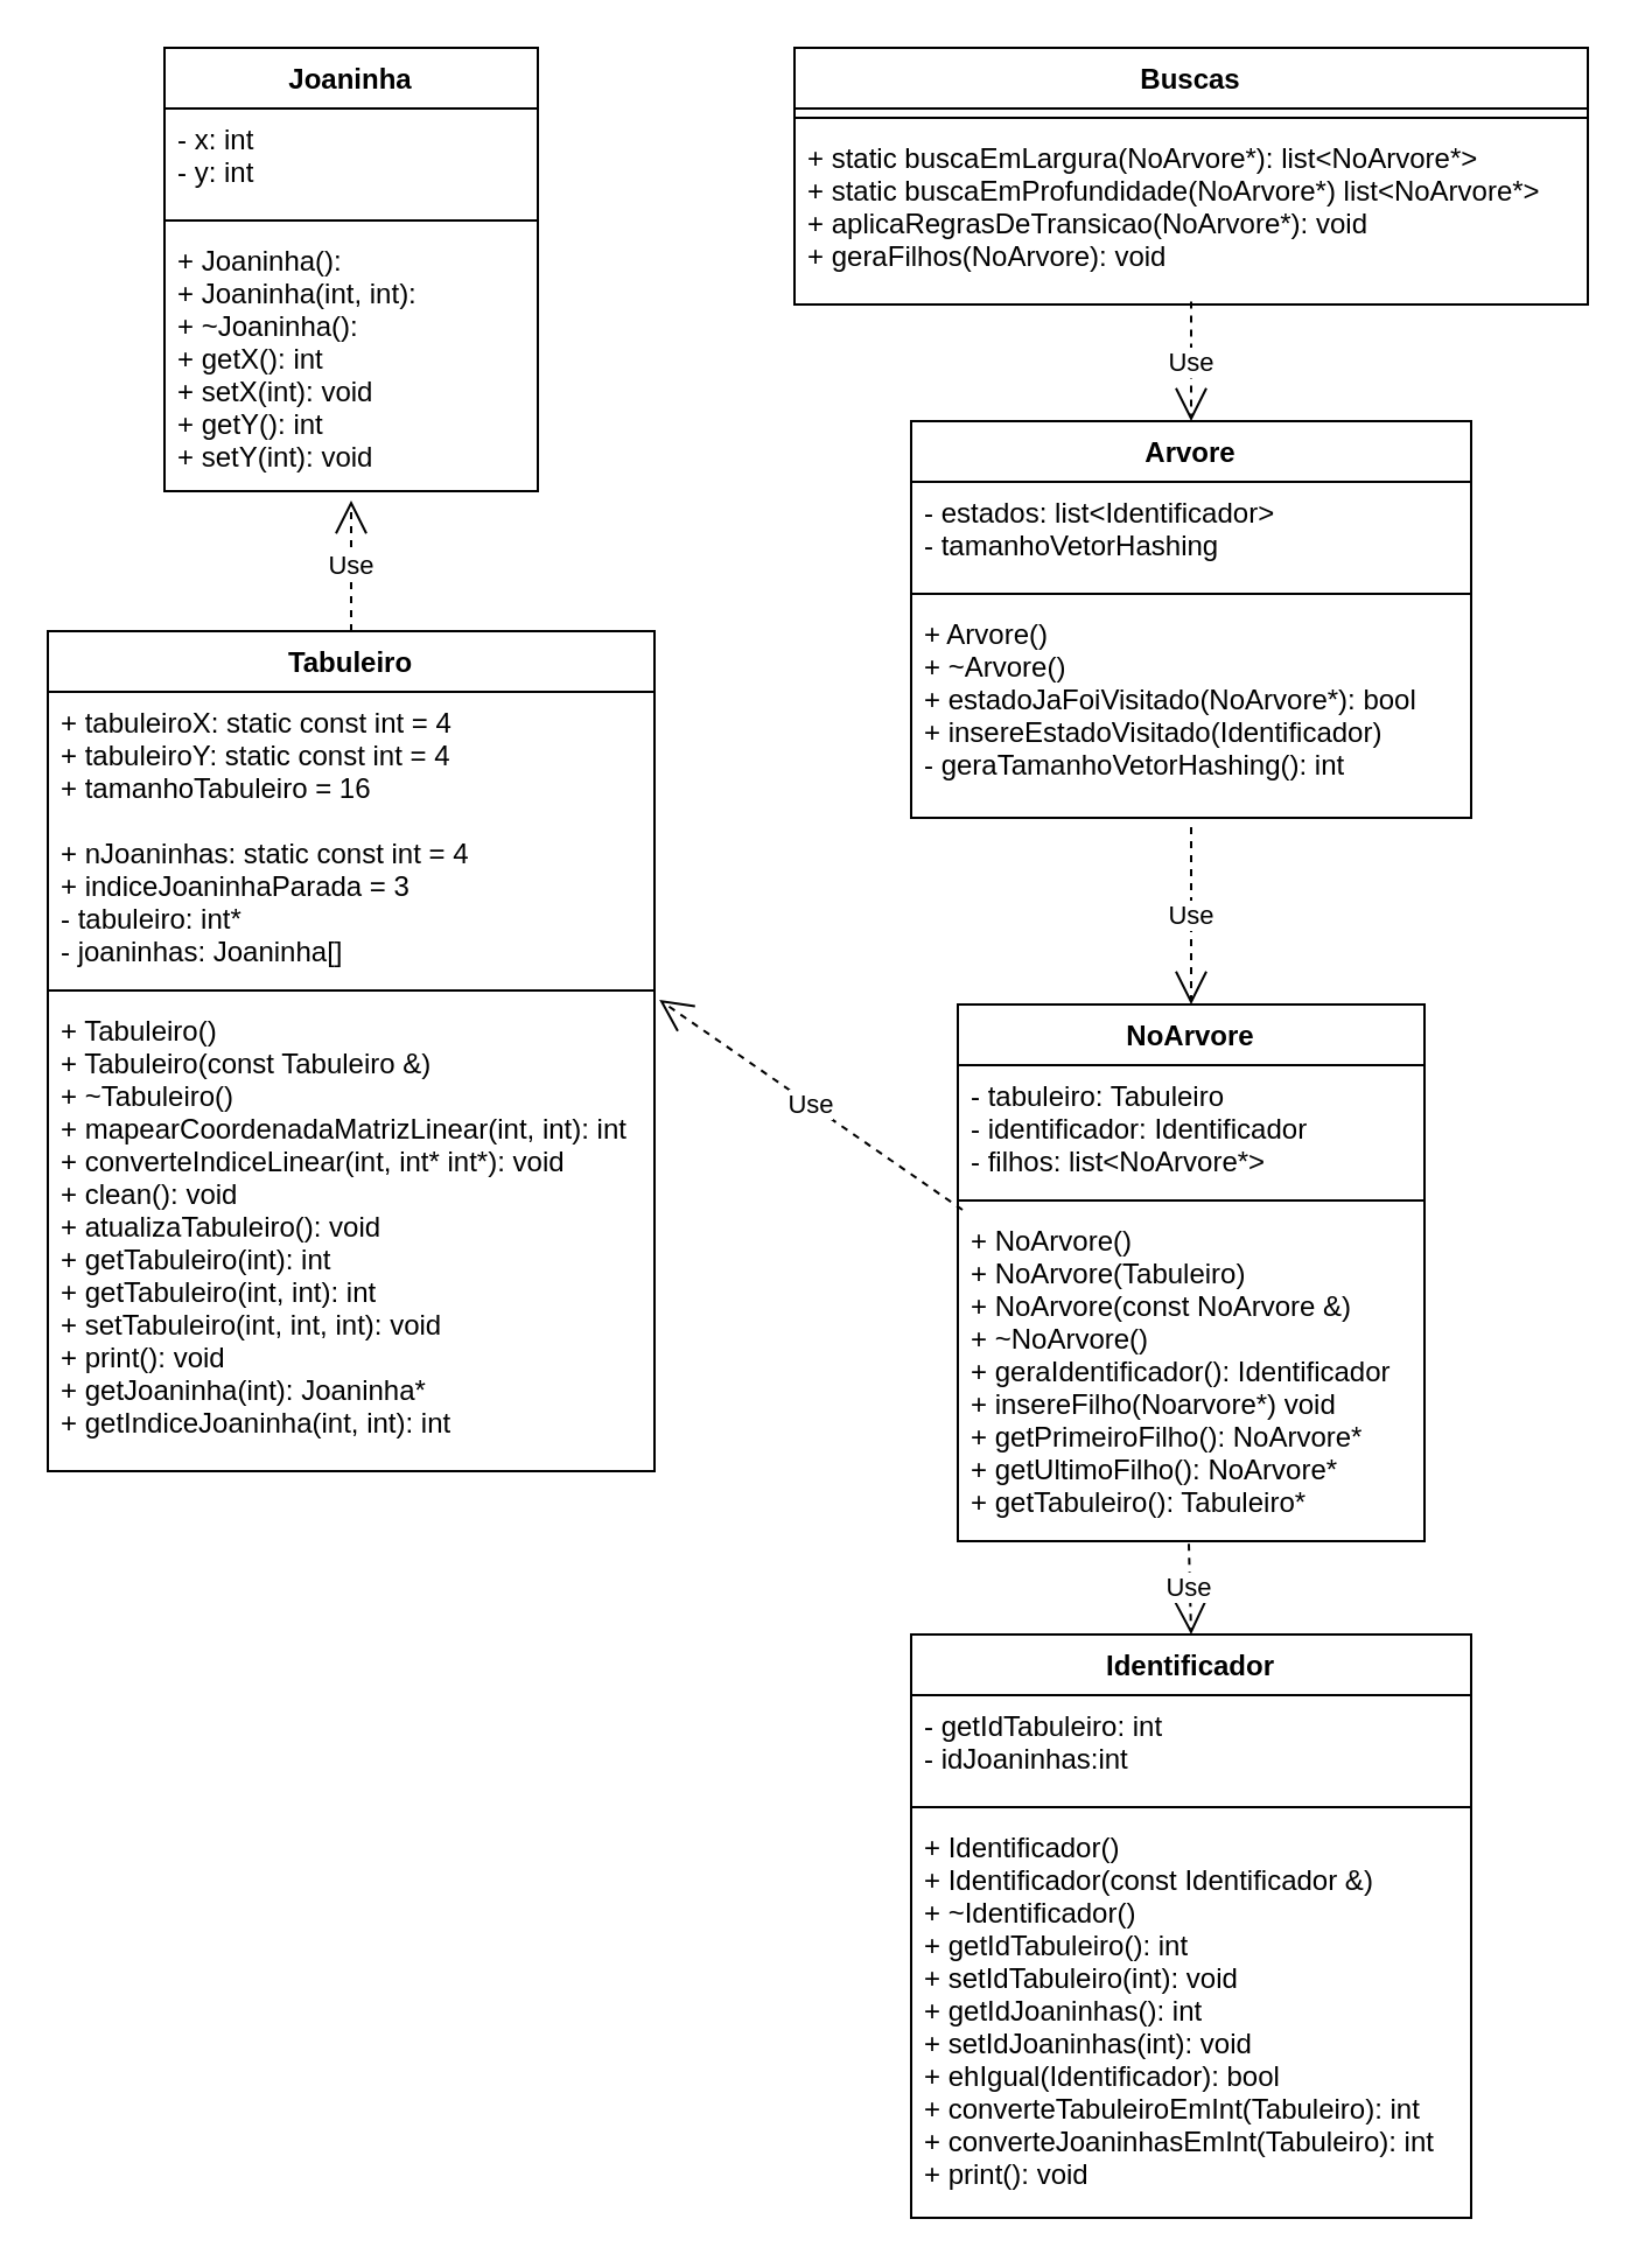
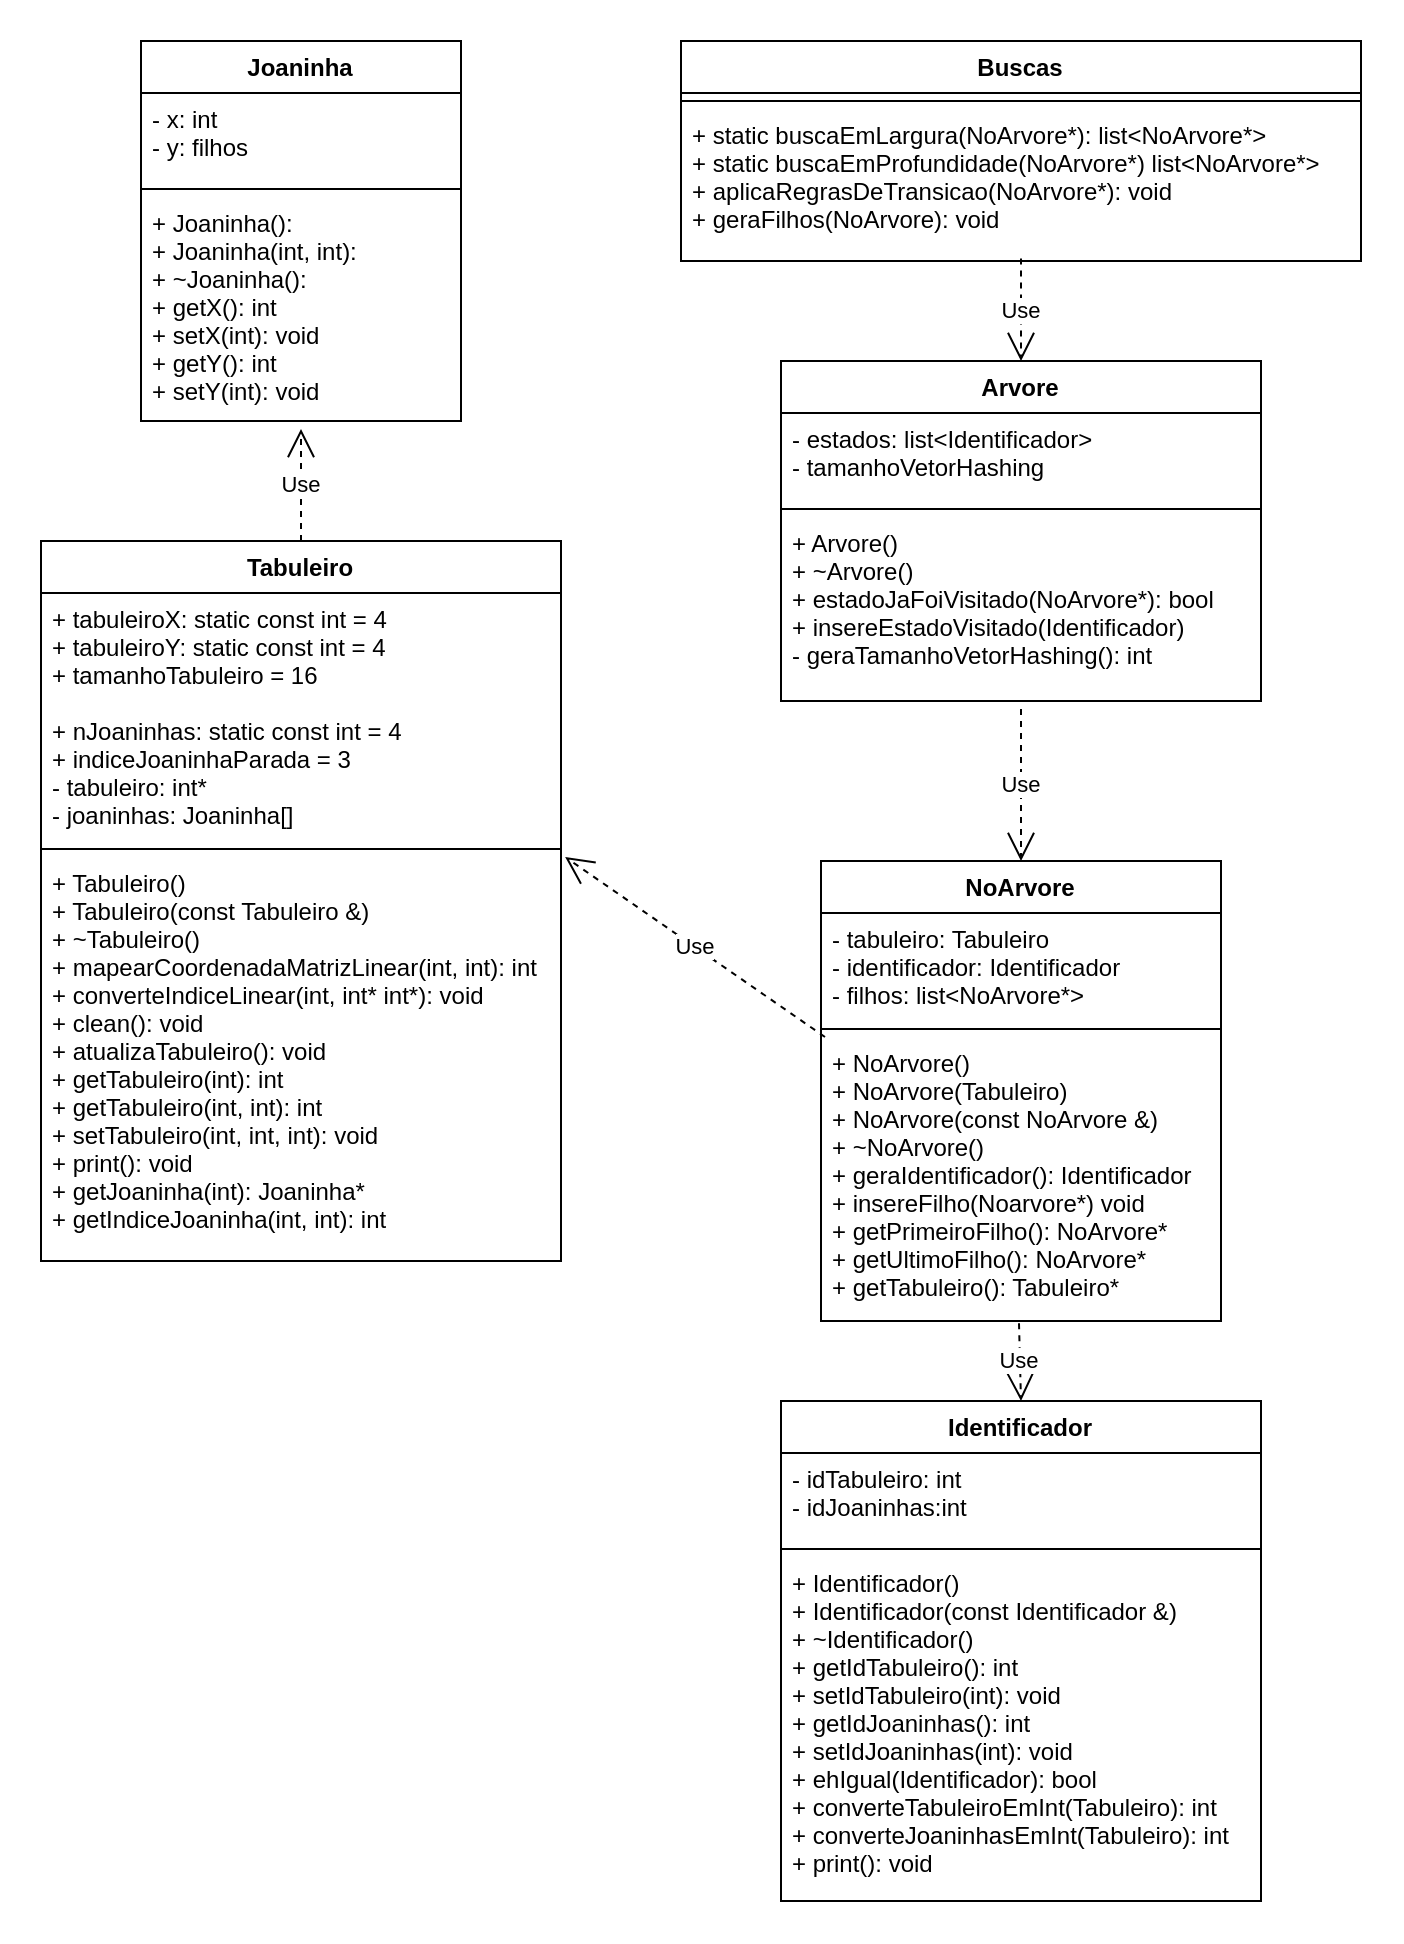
- <mxCell id="7" value="- x: int&#10;- y: int" style="text;strokeColor=none;fillColor=none;align=left;verticalAlign=top;spacingLeft=4;spacingRight=4;overflow=hidden;rotatable=0;points=[[0,0.5],[1,0.5]];portConstraint=eastwest;" parent="6" vertex="1"><mxGeometry y="26" width="160" height="44" as="geometry" /></mxCell>
+ <mxCell id="7" value="- x: int&#10;- y: filhos" style="text;strokeColor=none;fillColor=none;align=left;verticalAlign=top;spacingLeft=4;spacingRight=4;overflow=hidden;rotatable=0;points=[[0,0.5],[1,0.5]];portConstraint=eastwest;" parent="6" vertex="1"><mxGeometry y="26" width="160" height="44" as="geometry" /></mxCell>
- <mxCell id="26" value="- getIdTabuleiro: int&#10;- idJoaninhas:int" style="text;strokeColor=none;fillColor=none;align=left;verticalAlign=top;spacingLeft=4;spacingRight=4;overflow=hidden;rotatable=0;points=[[0,0.5],[1,0.5]];portConstraint=eastwest;" parent="25" vertex="1"><mxGeometry y="26" width="240" height="44" as="geometry" /></mxCell>
+ <mxCell id="26" value="- idTabuleiro: int&#10;- idJoaninhas:int" style="text;strokeColor=none;fillColor=none;align=left;verticalAlign=top;spacingLeft=4;spacingRight=4;overflow=hidden;rotatable=0;points=[[0,0.5],[1,0.5]];portConstraint=eastwest;" parent="25" vertex="1"><mxGeometry y="26" width="240" height="44" as="geometry" /></mxCell>
